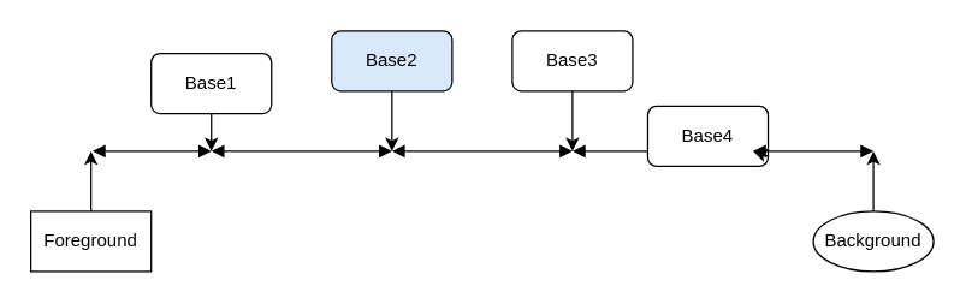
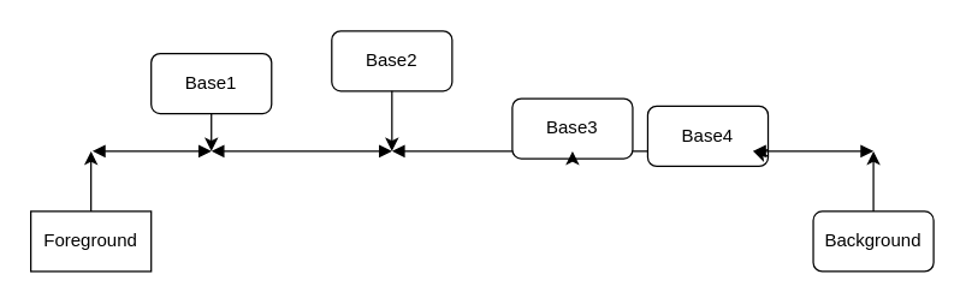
- <mxCell id="10" value="Base2" style="rounded=1;whiteSpace=wrap;html=1;fillColor=#dae8fc;" parent="1" vertex="1"><mxGeometry x="220" y="20" width="80" height="40" as="geometry" /></mxCell>
+ <mxCell id="10" value="Base2" style="rounded=1;whiteSpace=wrap;html=1;" parent="1" vertex="1"><mxGeometry x="220" y="20" width="80" height="40" as="geometry" /></mxCell>
- <mxCell id="11" value="Base3" style="rounded=1;whiteSpace=wrap;html=1;" parent="1" vertex="1"><mxGeometry x="340" y="20" width="80" height="40" as="geometry" /></mxCell>
+ <mxCell id="11" value="Base3" style="rounded=1;whiteSpace=wrap;html=1;" parent="1" vertex="1"><mxGeometry x="340" y="65" width="80" height="40" as="geometry" /></mxCell>
- <mxCell id="7" value="Background" style="ellipse;whiteSpace=wrap;html=1;" parent="1" vertex="1"><mxGeometry x="540" y="140" width="80" height="40" as="geometry" /></mxCell>
+ <mxCell id="7" value="Background" style="rounded=1;whiteSpace=wrap;html=1;" parent="1" vertex="1"><mxGeometry x="540" y="140" width="80" height="40" as="geometry" /></mxCell>
